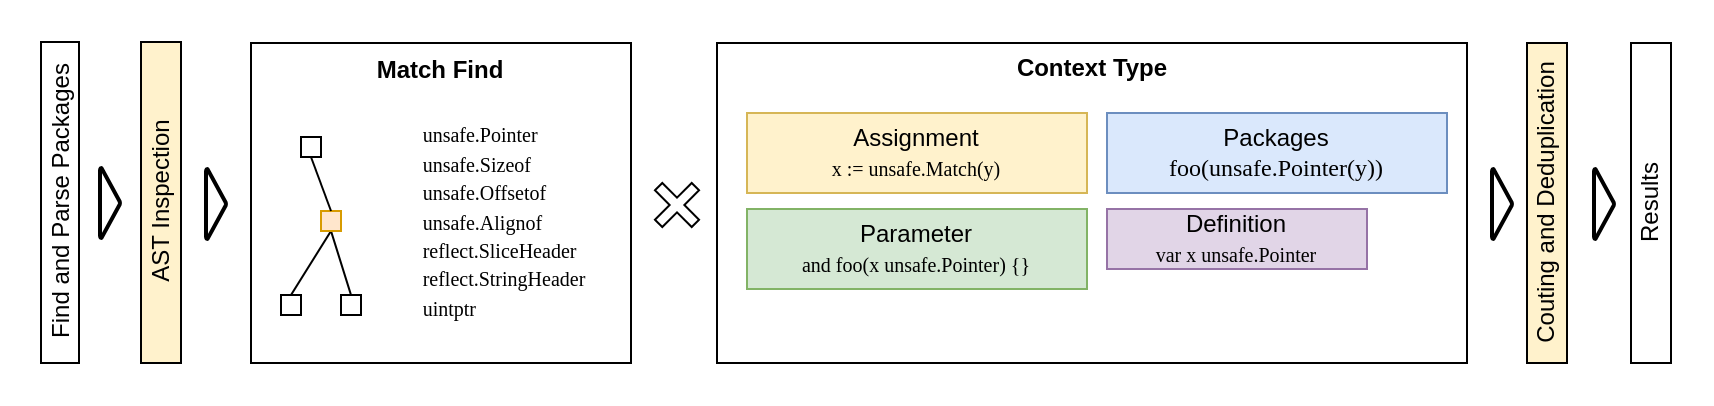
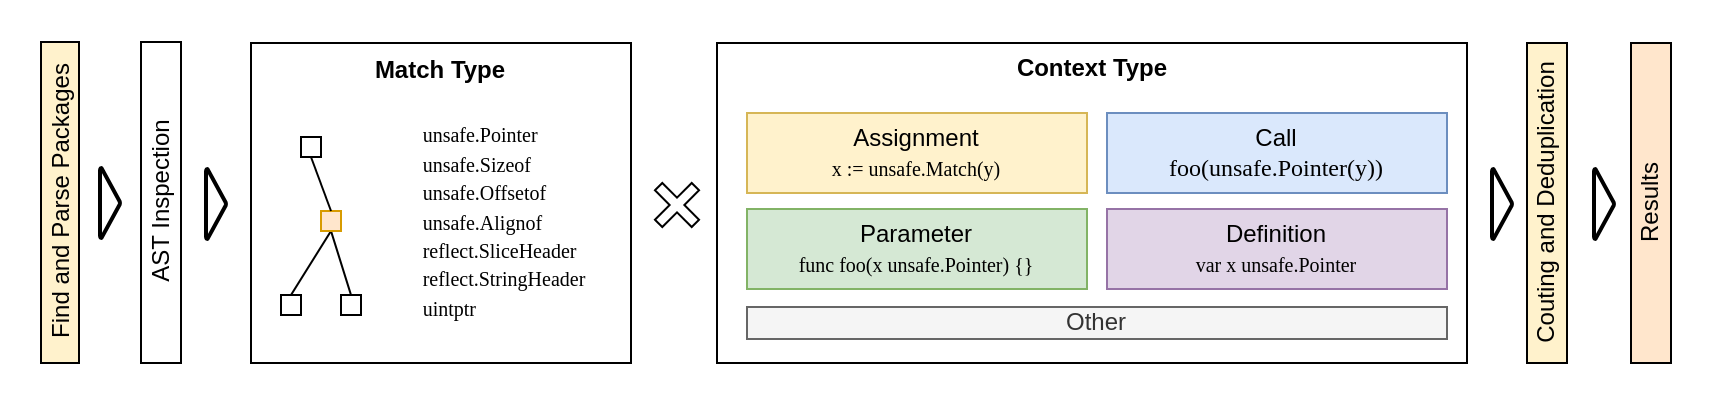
- <mxCell id="13" value="&lt;b&gt;Match Find&lt;/b&gt;" style="text;html=1;strokeColor=none;fillColor=none;align=center;verticalAlign=middle;whiteSpace=wrap;rounded=0;" parent="1" vertex="1"><mxGeometry x="120" y="24.5" width="200" height="20" as="geometry" /></mxCell>
+ <mxCell id="13" value="&lt;b&gt;Match Type&lt;/b&gt;" style="text;html=1;strokeColor=none;fillColor=none;align=center;verticalAlign=middle;whiteSpace=wrap;rounded=0;" parent="1" vertex="1"><mxGeometry x="120" y="24.5" width="200" height="20" as="geometry" /></mxCell>
- <mxCell id="23" value="&lt;font face=&quot;Helvetica&quot;&gt;Packages&lt;/font&gt;&lt;br&gt;foo(unsafe.Pointer(y))" style="text;html=1;strokeColor=#6c8ebf;fillColor=#dae8fc;align=center;verticalAlign=middle;whiteSpace=wrap;rounded=0;fontFamily=Anonymous Pro;FType=g;labelBackgroundColor=none;spacing=2;spacingTop=0;spacingBottom=0;" vertex="1" parent="1"><mxGeometry x="553" y="56" width="170" height="40" as="geometry" /></mxCell>
+ <mxCell id="23" value="&lt;font face=&quot;Helvetica&quot;&gt;Call&lt;/font&gt;&lt;br&gt;foo(unsafe.Pointer(y))" style="text;html=1;strokeColor=#6c8ebf;fillColor=#dae8fc;align=center;verticalAlign=middle;whiteSpace=wrap;rounded=0;fontFamily=Anonymous Pro;FType=g;labelBackgroundColor=none;spacing=2;spacingTop=0;spacingBottom=0;" vertex="1" parent="1"><mxGeometry x="553" y="56" width="170" height="40" as="geometry" /></mxCell>
- <mxCell id="16" value="Find and Parse Packages" style="rounded=0;whiteSpace=wrap;html=1;align=center;horizontal=0;verticalAlign=bottom;" parent="1" vertex="1"><mxGeometry x="20" y="20.5" width="19" height="160.5" as="geometry" /></mxCell>
+ <mxCell id="16" value="Find and Parse Packages" style="rounded=0;whiteSpace=wrap;html=1;align=center;horizontal=0;verticalAlign=bottom;fillColor=#fff2cc;" parent="1" vertex="1"><mxGeometry x="20" y="20.5" width="19" height="160.5" as="geometry" /></mxCell>
- <mxCell id="15" value="AST Inspection" style="rounded=0;whiteSpace=wrap;html=1;align=center;horizontal=0;fillColor=#fff2cc;" parent="1" vertex="1"><mxGeometry x="70" y="20.5" width="20" height="160.5" as="geometry" /></mxCell>
+ <mxCell id="15" value="AST Inspection" style="rounded=0;whiteSpace=wrap;html=1;align=center;horizontal=0;" parent="1" vertex="1"><mxGeometry x="70" y="20.5" width="20" height="160.5" as="geometry" /></mxCell>
- <mxCell id="21" value="Results" style="rounded=0;whiteSpace=wrap;html=1;align=center;horizontal=0;" parent="1" vertex="1"><mxGeometry x="815" y="21" width="20" height="160" as="geometry" /></mxCell>
+ <mxCell id="21" value="Results" style="rounded=0;whiteSpace=wrap;html=1;align=center;horizontal=0;fillColor=#ffe6cc;" parent="1" vertex="1"><mxGeometry x="815" y="21" width="20" height="160" as="geometry" /></mxCell>
- <mxCell id="25" value="&lt;font face=&quot;Helvetica&quot;&gt;Definition&lt;/font&gt;&lt;br&gt;&lt;font style=&quot;font-size: 10px&quot;&gt;var x unsafe.Pointer&lt;/font&gt;" style="text;html=1;strokeColor=#9673a6;fillColor=#e1d5e7;align=center;verticalAlign=middle;whiteSpace=wrap;rounded=0;fontFamily=Anonymous Pro;FType=g;labelBackgroundColor=none;spacing=2;spacingTop=0;spacingBottom=0;" vertex="1" parent="1"><mxGeometry x="553" y="104" width="130" height="30" as="geometry" /></mxCell>
+ <mxCell id="25" value="&lt;font face=&quot;Helvetica&quot;&gt;Definition&lt;/font&gt;&lt;br&gt;&lt;font style=&quot;font-size: 10px&quot;&gt;var x unsafe.Pointer&lt;/font&gt;" style="text;html=1;strokeColor=#9673a6;fillColor=#e1d5e7;align=center;verticalAlign=middle;whiteSpace=wrap;rounded=0;fontFamily=Anonymous Pro;FType=g;labelBackgroundColor=none;spacing=2;spacingTop=0;spacingBottom=0;" vertex="1" parent="1"><mxGeometry x="553" y="104" width="170" height="40" as="geometry" /></mxCell>
- <mxCell id="24" value="&lt;font face=&quot;Helvetica&quot;&gt;Parameter&lt;/font&gt;&lt;br&gt;&lt;font style=&quot;font-size: 10px&quot;&gt;and foo(x unsafe.Pointer) {}&lt;/font&gt;" style="text;html=1;strokeColor=#82b366;fillColor=#d5e8d4;align=center;verticalAlign=middle;whiteSpace=wrap;rounded=0;fontFamily=Anonymous Pro;FType=g;labelBackgroundColor=none;spacing=2;spacingTop=0;spacingBottom=0;" vertex="1" parent="1"><mxGeometry x="373" y="104" width="170" height="40" as="geometry" /></mxCell>
+ <mxCell id="24" value="&lt;font face=&quot;Helvetica&quot;&gt;Parameter&lt;/font&gt;&lt;br&gt;&lt;font style=&quot;font-size: 10px&quot;&gt;func foo(x unsafe.Pointer) {}&lt;/font&gt;" style="text;html=1;strokeColor=#82b366;fillColor=#d5e8d4;align=center;verticalAlign=middle;whiteSpace=wrap;rounded=0;fontFamily=Anonymous Pro;FType=g;labelBackgroundColor=none;spacing=2;spacingTop=0;spacingBottom=0;" vertex="1" parent="1"><mxGeometry x="373" y="104" width="170" height="40" as="geometry" /></mxCell>
+ <mxCell id="26" value="&lt;font face=&quot;Helvetica&quot;&gt;Other&lt;/font&gt;" style="text;html=1;strokeColor=#666666;fillColor=#f5f5f5;align=center;verticalAlign=middle;whiteSpace=wrap;rounded=0;fontFamily=Anonymous Pro;FType=g;labelBackgroundColor=none;spacing=2;spacingTop=0;spacingBottom=0;fontColor=#333333;" vertex="1" parent="1"><mxGeometry x="373" y="153" width="350" height="16" as="geometry" /></mxCell>
